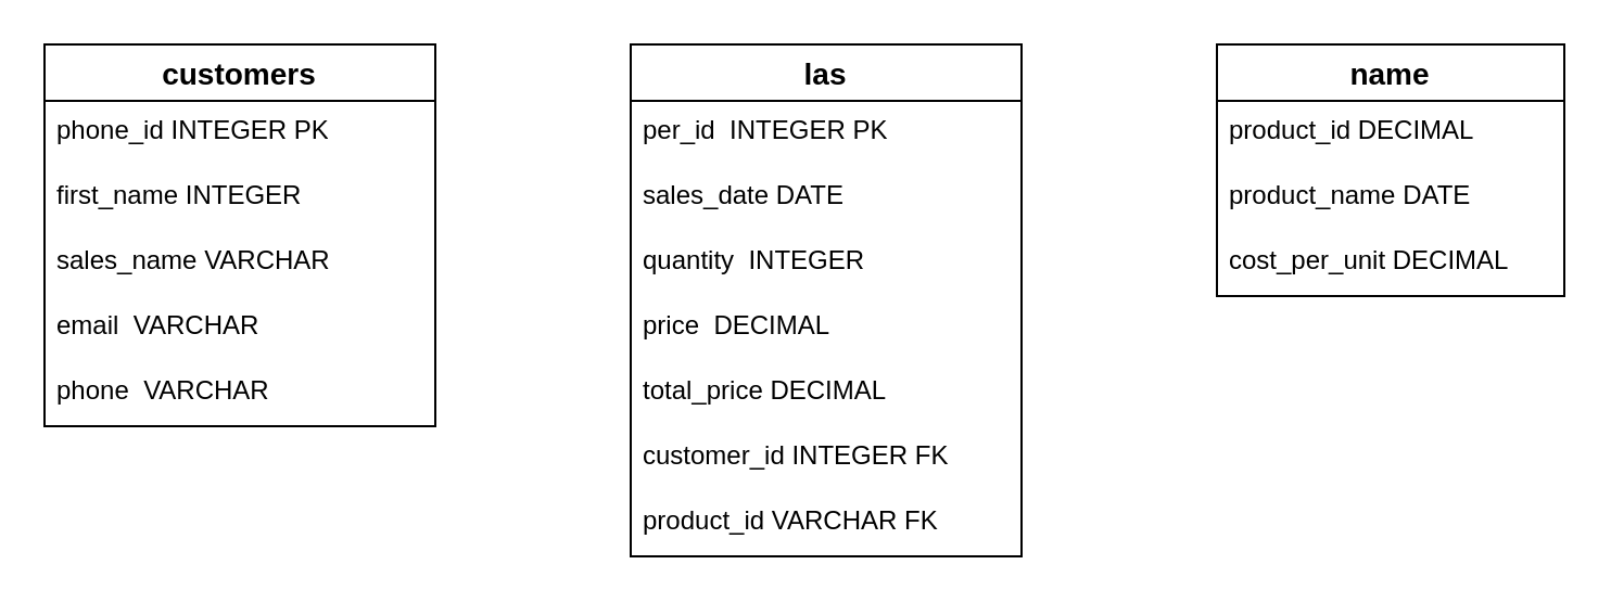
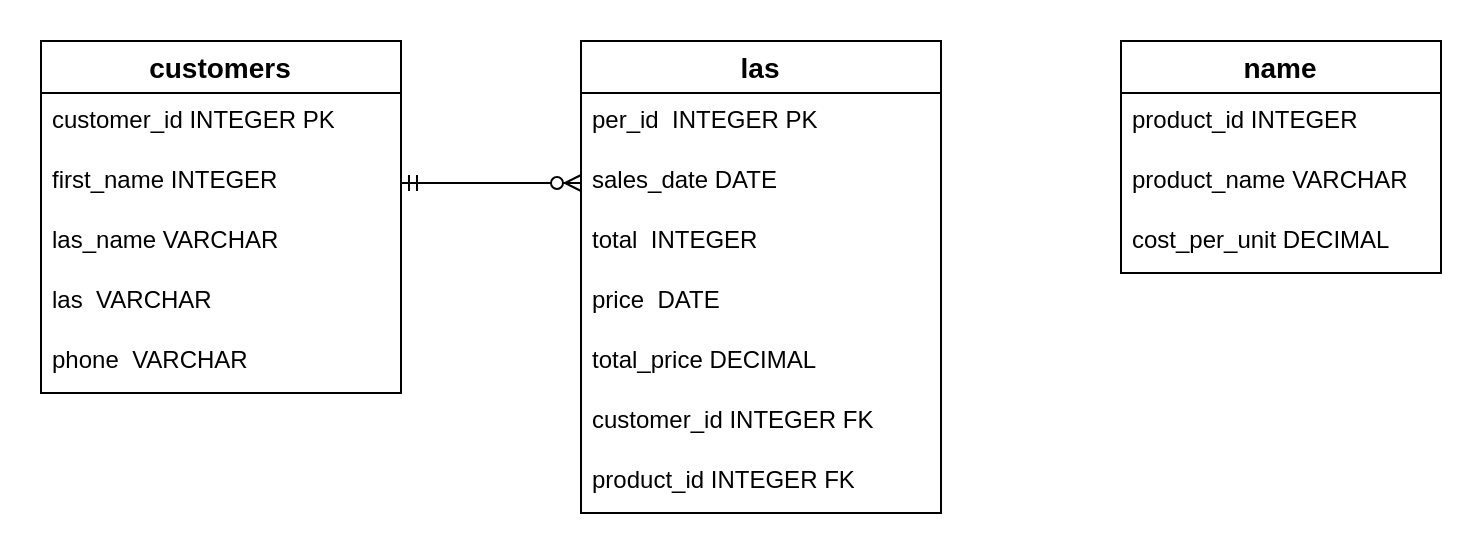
- <mxCell id="3" value="phone_id&lt;span style=&quot;white-space: pre;&quot;&gt; &lt;/span&gt;INTEGER PK" style="text;strokeColor=none;fillColor=none;spacingLeft=4;spacingRight=4;overflow=hidden;rotatable=0;points=[[0,0.5],[1,0.5]];portConstraint=eastwest;fontSize=12;whiteSpace=wrap;html=1;" parent="2" vertex="1"><mxGeometry y="26" width="180" height="30" as="geometry" /></mxCell>
+ <mxCell id="3" value="customer_id&lt;span style=&quot;white-space: pre;&quot;&gt; &lt;/span&gt;INTEGER PK" style="text;strokeColor=none;fillColor=none;spacingLeft=4;spacingRight=4;overflow=hidden;rotatable=0;points=[[0,0.5],[1,0.5]];portConstraint=eastwest;fontSize=12;whiteSpace=wrap;html=1;" parent="2" vertex="1"><mxGeometry y="26" width="180" height="30" as="geometry" /></mxCell>
- <mxCell id="17" value="product_id&lt;span style=&quot;white-space: pre;&quot;&gt; &lt;/span&gt;DECIMAL" style="text;strokeColor=none;fillColor=none;spacingLeft=4;spacingRight=4;overflow=hidden;rotatable=0;points=[[0,0.5],[1,0.5]];portConstraint=eastwest;fontSize=12;whiteSpace=wrap;html=1;" parent="16" vertex="1"><mxGeometry y="26" width="160" height="30" as="geometry" /></mxCell>
+ <mxCell id="17" value="product_id&lt;span style=&quot;white-space: pre;&quot;&gt; &lt;/span&gt;INTEGER" style="text;strokeColor=none;fillColor=none;spacingLeft=4;spacingRight=4;overflow=hidden;rotatable=0;points=[[0,0.5],[1,0.5]];portConstraint=eastwest;fontSize=12;whiteSpace=wrap;html=1;" parent="16" vertex="1"><mxGeometry y="26" width="160" height="30" as="geometry" /></mxCell>
- <mxCell id="18" value="product_name&lt;span style=&quot;white-space: pre;&quot;&gt; &lt;/span&gt;DATE" style="text;strokeColor=none;fillColor=none;spacingLeft=4;spacingRight=4;overflow=hidden;rotatable=0;points=[[0,0.5],[1,0.5]];portConstraint=eastwest;fontSize=12;whiteSpace=wrap;html=1;" parent="16" vertex="1"><mxGeometry y="56" width="160" height="30" as="geometry" /></mxCell>
+ <mxCell id="18" value="product_name&lt;span style=&quot;white-space: pre;&quot;&gt; &lt;/span&gt;VARCHAR" style="text;strokeColor=none;fillColor=none;spacingLeft=4;spacingRight=4;overflow=hidden;rotatable=0;points=[[0,0.5],[1,0.5]];portConstraint=eastwest;fontSize=12;whiteSpace=wrap;html=1;" parent="16" vertex="1"><mxGeometry y="56" width="160" height="30" as="geometry" /></mxCell>
+ <mxCell id="20" value="" style="edgeStyle=entityRelationEdgeStyle;fontSize=12;html=1;endArrow=ERzeroToMany;startArrow=ERmandOne;rounded=0;entryX=0;entryY=0.5;entryDx=0;entryDy=0;exitX=1;exitY=0.5;exitDx=0;exitDy=0;" parent="1" source="4" target="10" edge="1"><mxGeometry width="100" height="100" relative="1" as="geometry"><mxPoint x="160" y="280" as="sourcePoint" /><mxPoint x="300" y="280" as="targetPoint" /></mxGeometry></mxCell>
- <mxCell id="5" value="sales_name&lt;span style=&quot;white-space: pre;&quot;&gt; &lt;/span&gt;VARCHAR" style="text;strokeColor=none;fillColor=none;spacingLeft=4;spacingRight=4;overflow=hidden;rotatable=0;points=[[0,0.5],[1,0.5]];portConstraint=eastwest;fontSize=12;whiteSpace=wrap;html=1;" parent="2" vertex="1"><mxGeometry y="86" width="180" height="30" as="geometry" /></mxCell>
+ <mxCell id="5" value="las_name&lt;span style=&quot;white-space: pre;&quot;&gt; &lt;/span&gt;VARCHAR" style="text;strokeColor=none;fillColor=none;spacingLeft=4;spacingRight=4;overflow=hidden;rotatable=0;points=[[0,0.5],[1,0.5]];portConstraint=eastwest;fontSize=12;whiteSpace=wrap;html=1;" parent="2" vertex="1"><mxGeometry y="86" width="180" height="30" as="geometry" /></mxCell>
- <mxCell id="11" value="quantity&lt;span style=&quot;white-space: pre;&quot;&gt; &lt;/span&gt;&lt;span style=&quot;white-space: pre;&quot;&gt; &lt;/span&gt;INTEGER" style="text;strokeColor=none;fillColor=none;spacingLeft=4;spacingRight=4;overflow=hidden;rotatable=0;points=[[0,0.5],[1,0.5]];portConstraint=eastwest;fontSize=12;whiteSpace=wrap;html=1;" parent="8" vertex="1"><mxGeometry y="86" width="180" height="30" as="geometry" /></mxCell>
+ <mxCell id="11" value="total&lt;span style=&quot;white-space: pre;&quot;&gt; &lt;/span&gt;&lt;span style=&quot;white-space: pre;&quot;&gt; &lt;/span&gt;INTEGER" style="text;strokeColor=none;fillColor=none;spacingLeft=4;spacingRight=4;overflow=hidden;rotatable=0;points=[[0,0.5],[1,0.5]];portConstraint=eastwest;fontSize=12;whiteSpace=wrap;html=1;" parent="8" vertex="1"><mxGeometry y="86" width="180" height="30" as="geometry" /></mxCell>
- <mxCell id="6" value="email&lt;span style=&quot;white-space: pre;&quot;&gt; &lt;/span&gt;&lt;span style=&quot;white-space: pre;&quot;&gt; &lt;/span&gt;VARCHAR" style="text;strokeColor=none;fillColor=none;spacingLeft=4;spacingRight=4;overflow=hidden;rotatable=0;points=[[0,0.5],[1,0.5]];portConstraint=eastwest;fontSize=12;whiteSpace=wrap;html=1;" parent="2" vertex="1"><mxGeometry y="116" width="180" height="30" as="geometry" /></mxCell>
+ <mxCell id="6" value="las&lt;span style=&quot;white-space: pre;&quot;&gt; &lt;/span&gt;&lt;span style=&quot;white-space: pre;&quot;&gt; &lt;/span&gt;VARCHAR" style="text;strokeColor=none;fillColor=none;spacingLeft=4;spacingRight=4;overflow=hidden;rotatable=0;points=[[0,0.5],[1,0.5]];portConstraint=eastwest;fontSize=12;whiteSpace=wrap;html=1;" parent="2" vertex="1"><mxGeometry y="116" width="180" height="30" as="geometry" /></mxCell>
- <mxCell id="12" value="price&lt;span style=&quot;white-space: pre;&quot;&gt; &lt;/span&gt;&lt;span style=&quot;white-space: pre;&quot;&gt; &lt;/span&gt;DECIMAL" style="text;strokeColor=none;fillColor=none;spacingLeft=4;spacingRight=4;overflow=hidden;rotatable=0;points=[[0,0.5],[1,0.5]];portConstraint=eastwest;fontSize=12;whiteSpace=wrap;html=1;" parent="8" vertex="1"><mxGeometry y="116" width="180" height="30" as="geometry" /></mxCell>
+ <mxCell id="12" value="price&lt;span style=&quot;white-space: pre;&quot;&gt; &lt;/span&gt;&lt;span style=&quot;white-space: pre;&quot;&gt; &lt;/span&gt;DATE" style="text;strokeColor=none;fillColor=none;spacingLeft=4;spacingRight=4;overflow=hidden;rotatable=0;points=[[0,0.5],[1,0.5]];portConstraint=eastwest;fontSize=12;whiteSpace=wrap;html=1;" parent="8" vertex="1"><mxGeometry y="116" width="180" height="30" as="geometry" /></mxCell>
- <mxCell id="15" value="product_id&lt;span style=&quot;white-space: pre;&quot;&gt; &lt;/span&gt;VARCHAR FK" style="text;strokeColor=none;fillColor=none;spacingLeft=4;spacingRight=4;overflow=hidden;rotatable=0;points=[[0,0.5],[1,0.5]];portConstraint=eastwest;fontSize=12;whiteSpace=wrap;html=1;" parent="8" vertex="1"><mxGeometry y="206" width="180" height="30" as="geometry" /></mxCell>
+ <mxCell id="15" value="product_id&lt;span style=&quot;white-space: pre;&quot;&gt; &lt;/span&gt;INTEGER FK" style="text;strokeColor=none;fillColor=none;spacingLeft=4;spacingRight=4;overflow=hidden;rotatable=0;points=[[0,0.5],[1,0.5]];portConstraint=eastwest;fontSize=12;whiteSpace=wrap;html=1;" parent="8" vertex="1"><mxGeometry y="206" width="180" height="30" as="geometry" /></mxCell>
